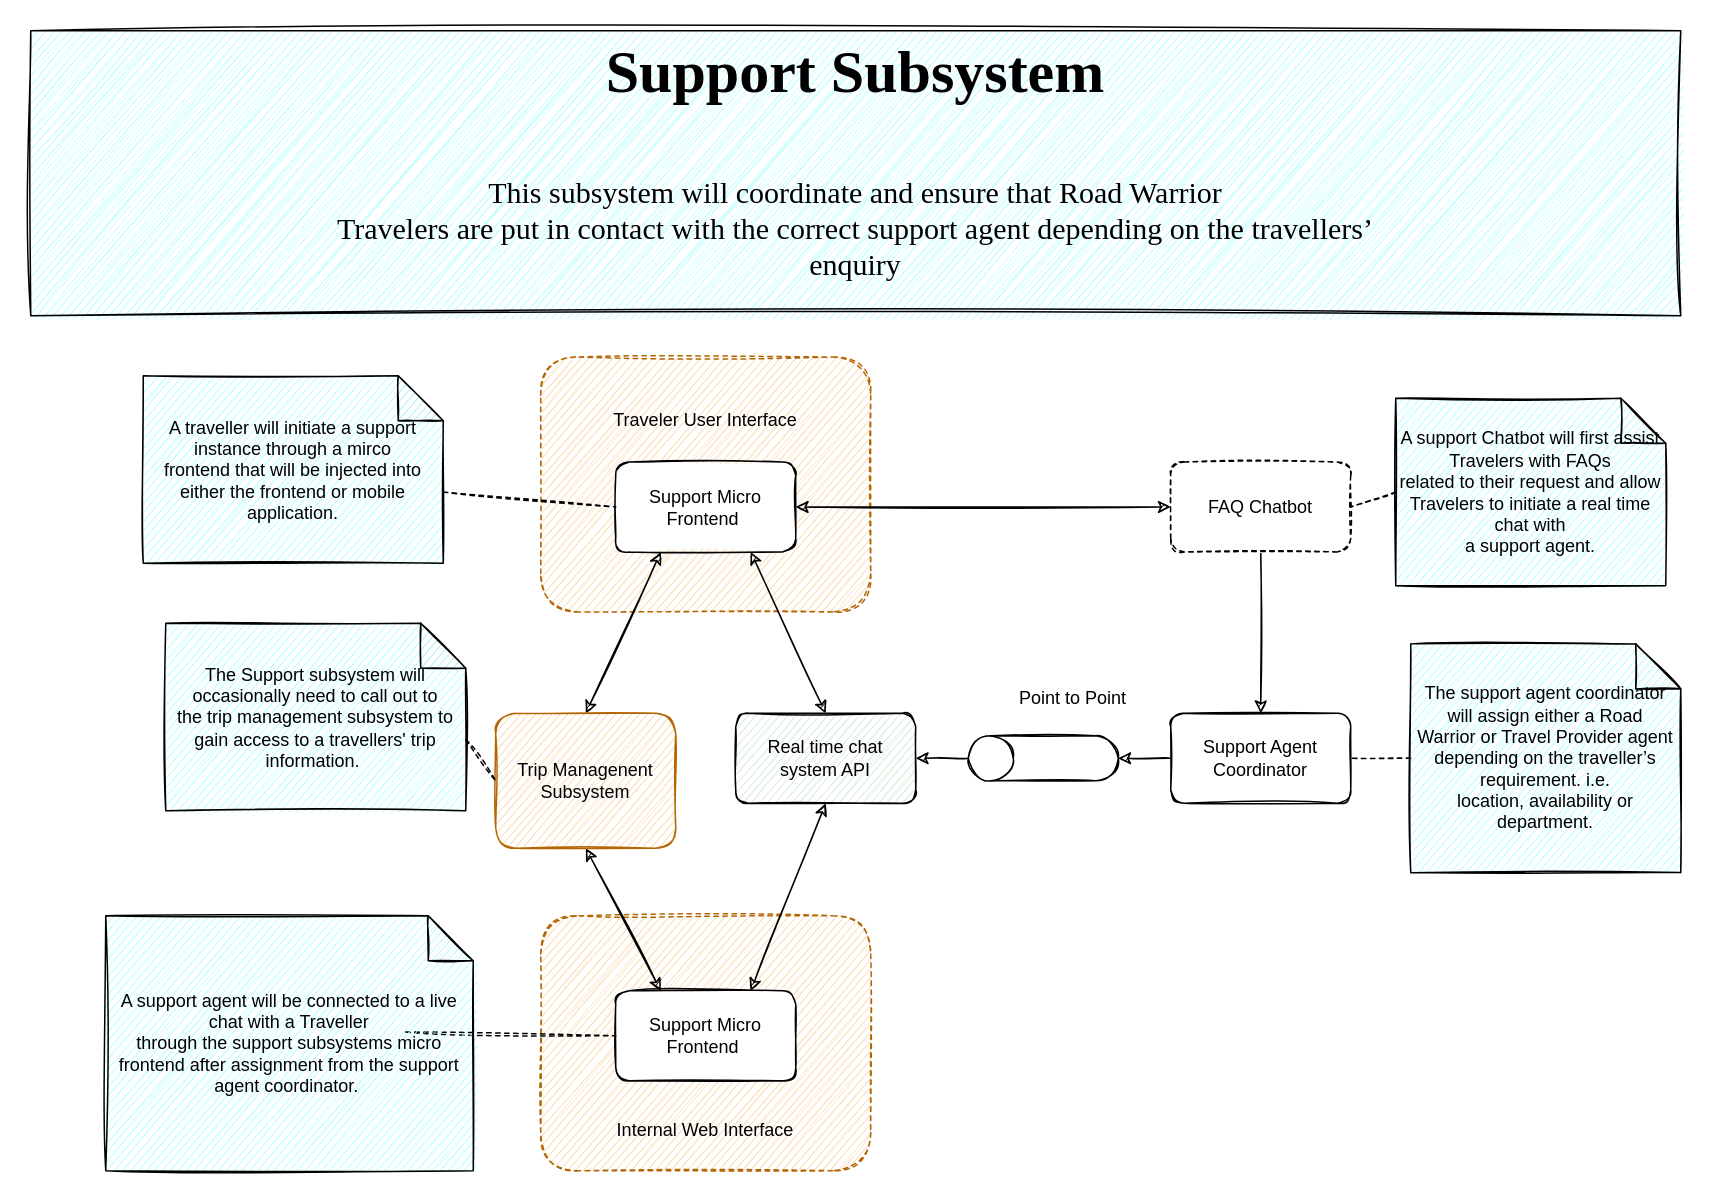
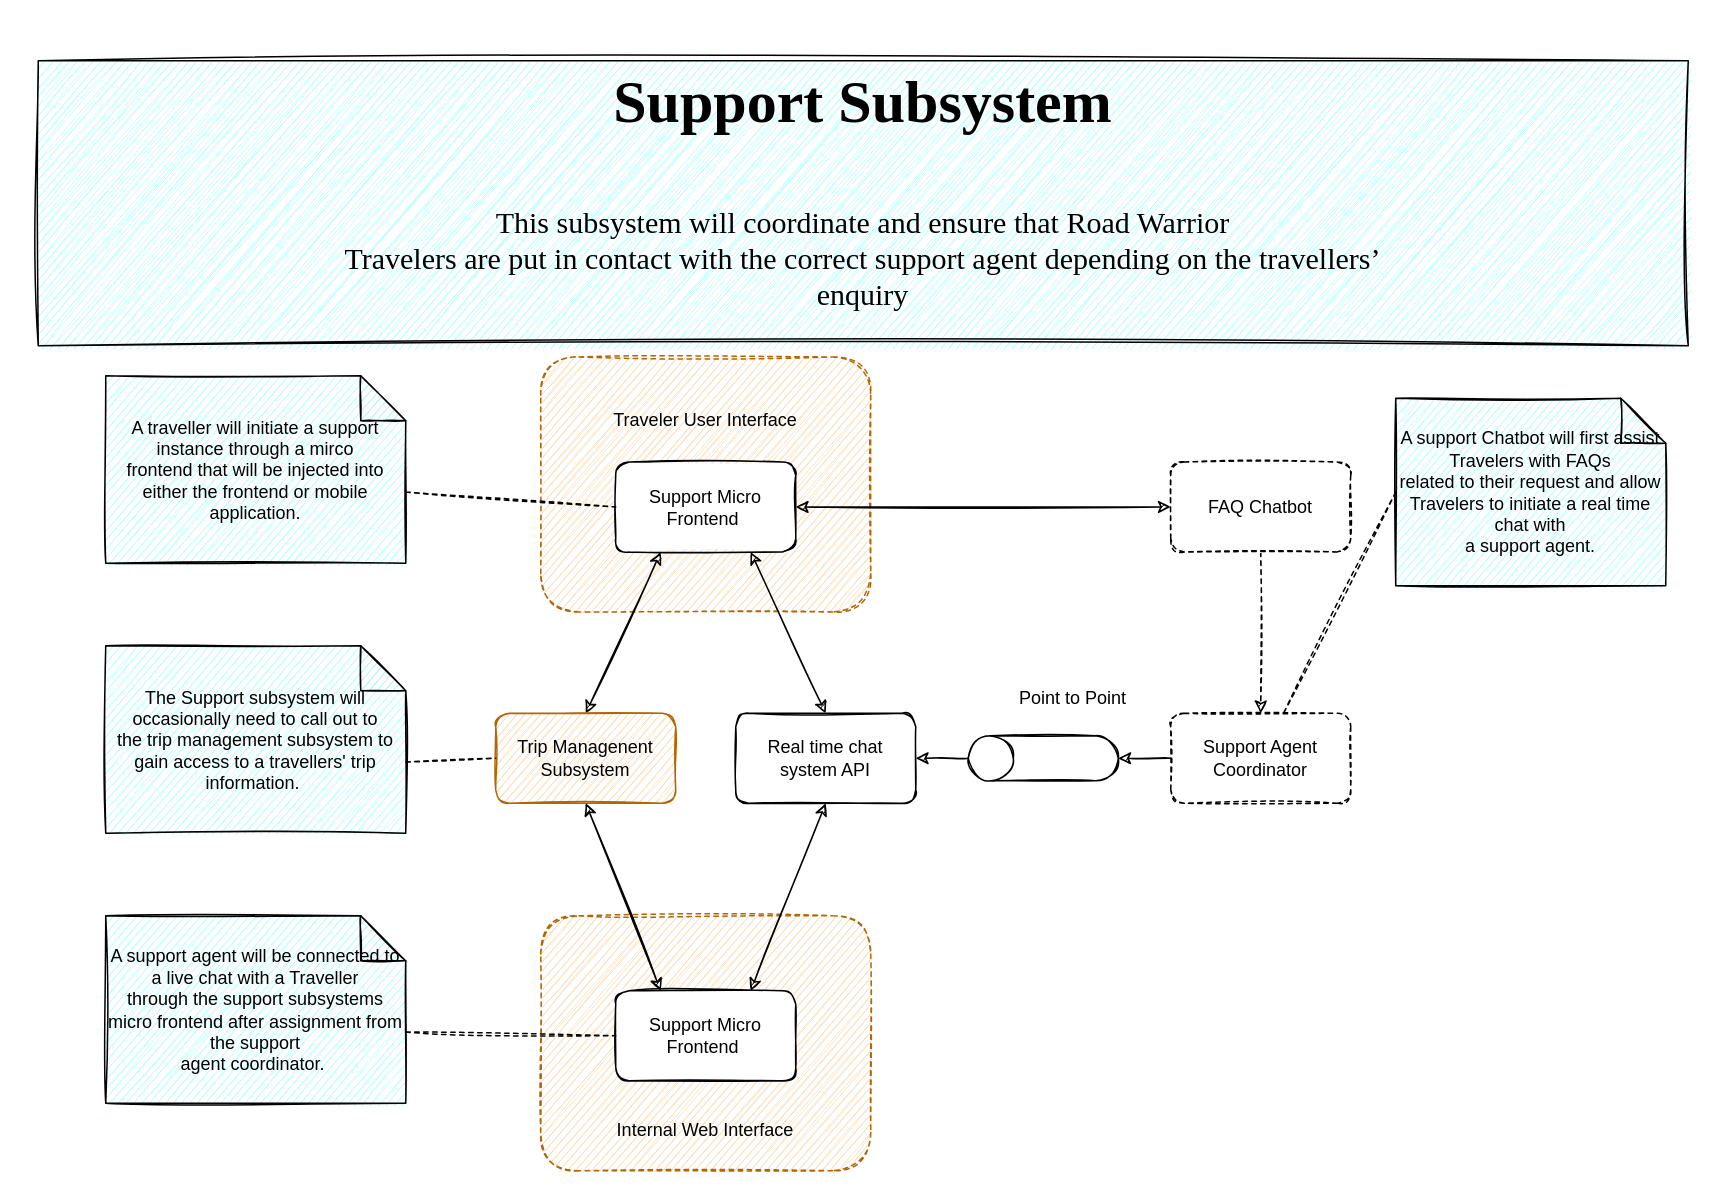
- <mxCell id="2" value="&lt;font style=&quot;font-size: 40px;&quot;&gt;&lt;b&gt;Support Subsystem&lt;/b&gt;&lt;br&gt;&lt;/font&gt;&lt;br&gt;&lt;p class=&quot;MsoNormal&quot;&gt;This subsystem will coordinate and ensure that Road Warrior&lt;br&gt;Travelers are put in contact with the correct support agent depending on the travellers’&lt;br&gt;enquiry&lt;/p&gt;" style="rounded=0;whiteSpace=wrap;html=1;hachureGap=4;jiggle=2;curveFitting=1;fontFamily=Architects Daughter;fontSource=https%3A%2F%2Ffonts.googleapis.com%2Fcss%3Ffamily%3DArchitects%2BDaughter;fontSize=20;fillColor=#ABFFFF;sketch=1;" parent="1" vertex="1"><mxGeometry x="20" y="20" width="1100" height="190" as="geometry" /></mxCell>
+ <mxCell id="2" value="&lt;font style=&quot;font-size: 40px;&quot;&gt;&lt;b&gt;Support Subsystem&lt;/b&gt;&lt;br&gt;&lt;/font&gt;&lt;br&gt;&lt;p class=&quot;MsoNormal&quot;&gt;This subsystem will coordinate and ensure that Road Warrior&lt;br&gt;Travelers are put in contact with the correct support agent depending on the travellers’&lt;br&gt;enquiry&lt;/p&gt;" style="rounded=0;whiteSpace=wrap;html=1;hachureGap=4;jiggle=2;curveFitting=1;fontFamily=Architects Daughter;fontSource=https%3A%2F%2Ffonts.googleapis.com%2Fcss%3Ffamily%3DArchitects%2BDaughter;fontSize=20;fillColor=#ABFFFF;sketch=1;" parent="1" vertex="1"><mxGeometry x="25" y="40" width="1100" height="190" as="geometry" /></mxCell>
- <mxCell id="12" value="&lt;p class=&quot;MsoNormal&quot;&gt;A traveller will initiate a support instance through a mirco&lt;br/&gt;frontend that will be injected into either the frontend or mobile application.&lt;/p&gt;" style="shape=note;whiteSpace=wrap;html=1;backgroundOutline=1;darkOpacity=0.05;labelBackgroundColor=none;sketch=1;fillColor=#ABFFFF;" parent="1" vertex="1"><mxGeometry x="95" y="250" width="200" height="125" as="geometry" /></mxCell>
+ <mxCell id="12" value="&lt;p class=&quot;MsoNormal&quot;&gt;A traveller will initiate a support instance through a mirco&lt;br/&gt;frontend that will be injected into either the frontend or mobile application.&lt;/p&gt;" style="shape=note;whiteSpace=wrap;html=1;backgroundOutline=1;darkOpacity=0.05;labelBackgroundColor=none;sketch=1;fillColor=#ABFFFF;" parent="1" vertex="1"><mxGeometry x="70" y="250" width="200" height="125" as="geometry" /></mxCell>
- <mxCell id="25" style="edgeStyle=none;rounded=0;sketch=1;orthogonalLoop=1;jettySize=auto;html=1;exitX=0;exitY=0.5;exitDx=0;exitDy=0;exitPerimeter=0;entryX=1;entryY=0.5;entryDx=0;entryDy=0;dashed=1;endArrow=none;endFill=0;" parent="1" source="24" target="23" edge="1"><mxGeometry relative="1" as="geometry"><mxPoint x="1057.5" y="512.5" as="sourcePoint" /><mxPoint x="950" y="510" as="targetPoint" /></mxGeometry></mxCell>
+ <mxCell id="25" style="edgeStyle=none;rounded=0;sketch=1;orthogonalLoop=1;jettySize=auto;html=1;exitX=0;exitY=0.5;exitDx=0;exitDy=0;exitPerimeter=0;dashed=1;endArrow=none;endFill=0;" parent="1" source="24" target="10" edge="1"><mxGeometry relative="1" as="geometry"><mxPoint x="1057.5" y="512.5" as="sourcePoint" /><mxPoint x="950" y="510" as="targetPoint" /></mxGeometry></mxCell>
- <mxCell id="22" style="edgeStyle=orthogonalEdgeStyle;rounded=0;sketch=1;orthogonalLoop=1;jettySize=auto;html=1;exitX=0.5;exitY=1;exitDx=0;exitDy=0;entryX=0.5;entryY=0;entryDx=0;entryDy=0;startArrow=none;startFill=0;endArrow=classic;endFill=1;" parent="1" source="23" target="10" edge="1"><mxGeometry relative="1" as="geometry" /></mxCell>
+ <mxCell id="22" style="edgeStyle=orthogonalEdgeStyle;rounded=0;sketch=1;orthogonalLoop=1;jettySize=auto;html=1;exitX=0.5;exitY=1;exitDx=0;exitDy=0;entryX=0.5;entryY=0;entryDx=0;entryDy=0;startArrow=none;startFill=0;endArrow=classic;endFill=1;dashed=1;" parent="1" source="23" target="10" edge="1"><mxGeometry relative="1" as="geometry" /></mxCell>
- <mxCell id="28" value="&lt;p class=&quot;MsoNormal&quot;&gt;The Support subsystem will occasionally need to call out to&lt;br/&gt;the trip management subsystem to gain access to a travellers' trip information.&amp;nbsp;&lt;/p&gt;" style="shape=note;whiteSpace=wrap;html=1;backgroundOutline=1;darkOpacity=0.05;labelBackgroundColor=none;sketch=1;fillColor=#ABFFFF;" parent="1" vertex="1"><mxGeometry x="110" y="415" width="200" height="125" as="geometry" /></mxCell>
+ <mxCell id="28" value="&lt;p class=&quot;MsoNormal&quot;&gt;The Support subsystem will occasionally need to call out to&lt;br/&gt;the trip management subsystem to gain access to a travellers' trip information.&amp;nbsp;&lt;/p&gt;" style="shape=note;whiteSpace=wrap;html=1;backgroundOutline=1;darkOpacity=0.05;labelBackgroundColor=none;sketch=1;fillColor=#ABFFFF;" parent="1" vertex="1"><mxGeometry x="70" y="430" width="200" height="125" as="geometry" /></mxCell>
- <mxCell id="3" value="Real time chat system API" style="rounded=1;whiteSpace=wrap;html=1;labelBackgroundColor=none;sketch=1;fillColor=#d5e8d4;" parent="1" vertex="1"><mxGeometry x="490" y="475" width="120" height="60" as="geometry" /></mxCell>
+ <mxCell id="3" value="Real time chat system API" style="rounded=1;whiteSpace=wrap;html=1;labelBackgroundColor=none;sketch=1;fillColor=#FFFFFF;" parent="1" vertex="1"><mxGeometry x="490" y="475" width="120" height="60" as="geometry" /></mxCell>
- <mxCell id="10" value="Support Agent Coordinator" style="rounded=1;whiteSpace=wrap;html=1;labelBackgroundColor=none;sketch=1;fillColor=#FFFFFF;" parent="1" vertex="1"><mxGeometry x="780" y="475" width="120" height="60" as="geometry" /></mxCell>
+ <mxCell id="10" value="Support Agent Coordinator" style="rounded=1;whiteSpace=wrap;html=1;labelBackgroundColor=none;sketch=1;fillColor=#FFFFFF;dashed=1;" parent="1" vertex="1"><mxGeometry x="780" y="475" width="120" height="60" as="geometry" /></mxCell>
- <mxCell id="13" style="edgeStyle=none;rounded=0;sketch=1;orthogonalLoop=1;jettySize=auto;html=1;exitX=0;exitY=0.5;exitDx=0;exitDy=0;exitPerimeter=0;entryX=1;entryY=0.5;entryDx=0;entryDy=0;dashed=1;endArrow=none;endFill=0;" parent="1" source="14" target="10" edge="1"><mxGeometry relative="1" as="geometry" /></mxCell>
- <mxCell id="14" value="&lt;p class=&quot;MsoNormal&quot;&gt;The support agent coordinator will assign either a Road&lt;br/&gt;Warrior or Travel Provider agent depending on the traveller’s requirement. i.e.&lt;br/&gt;location, availability or department.&lt;/p&gt;" style="shape=note;whiteSpace=wrap;html=1;backgroundOutline=1;darkOpacity=0.05;labelBackgroundColor=none;sketch=1;fillColor=#ABFFFF;" parent="1" vertex="1"><mxGeometry x="940" y="428.75" width="180" height="152.5" as="geometry" /></mxCell>
- <mxCell id="26" value="Trip Managenent Subsystem" style="rounded=1;whiteSpace=wrap;html=1;labelBackgroundColor=none;sketch=1;fillColor=#fad7ac;strokeColor=#b46504;" parent="1" vertex="1"><mxGeometry x="330" y="475" width="120" height="90" as="geometry" /></mxCell>
+ <mxCell id="26" value="Trip Managenent Subsystem" style="rounded=1;whiteSpace=wrap;html=1;labelBackgroundColor=none;sketch=1;fillColor=#fad7ac;strokeColor=#b46504;" parent="1" vertex="1"><mxGeometry x="330" y="475" width="120" height="60" as="geometry" /></mxCell>
- <mxCell id="30" value="&lt;p class=&quot;MsoNormal&quot;&gt;A support agent will be connected to a live chat with a Traveller&lt;br/&gt;through the support subsystems micro frontend after assignment from the support&lt;br/&gt;agent coordinator.&amp;nbsp;&lt;/p&gt;" style="shape=note;whiteSpace=wrap;html=1;backgroundOutline=1;darkOpacity=0.05;labelBackgroundColor=none;sketch=1;fillColor=#ABFFFF;" parent="1" vertex="1"><mxGeometry x="70" y="610" width="245" height="170" as="geometry" /></mxCell>
+ <mxCell id="30" value="&lt;p class=&quot;MsoNormal&quot;&gt;A support agent will be connected to a live chat with a Traveller&lt;br/&gt;through the support subsystems micro frontend after assignment from the support&lt;br/&gt;agent coordinator.&amp;nbsp;&lt;/p&gt;" style="shape=note;whiteSpace=wrap;html=1;backgroundOutline=1;darkOpacity=0.05;labelBackgroundColor=none;sketch=1;fillColor=#ABFFFF;" parent="1" vertex="1"><mxGeometry x="70" y="610" width="200" height="125" as="geometry" /></mxCell>
